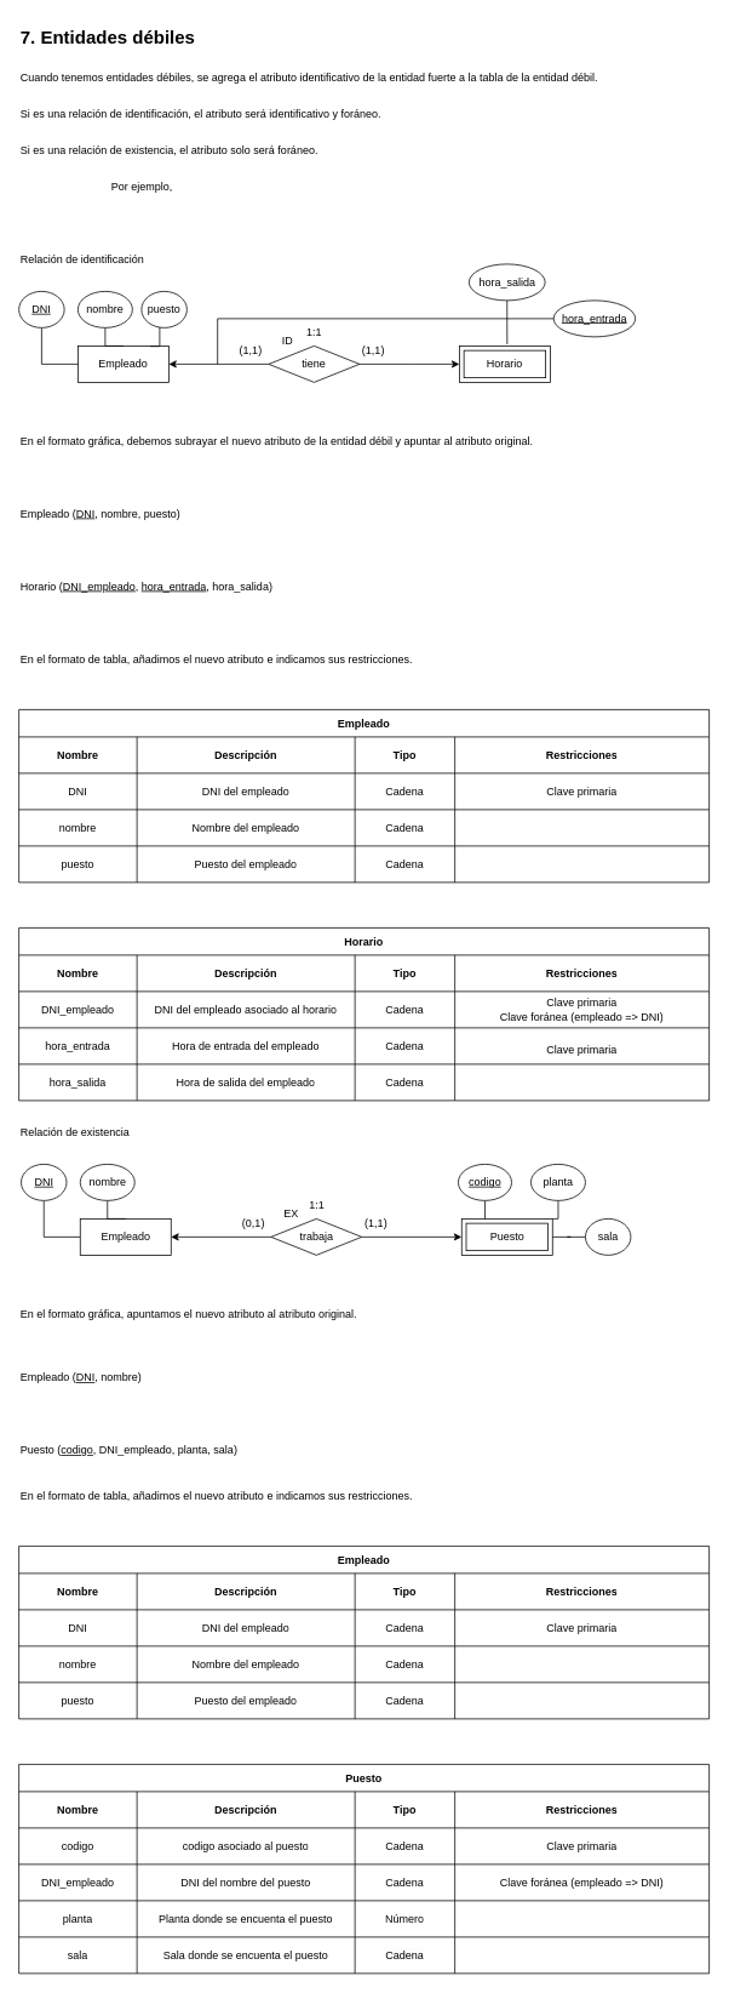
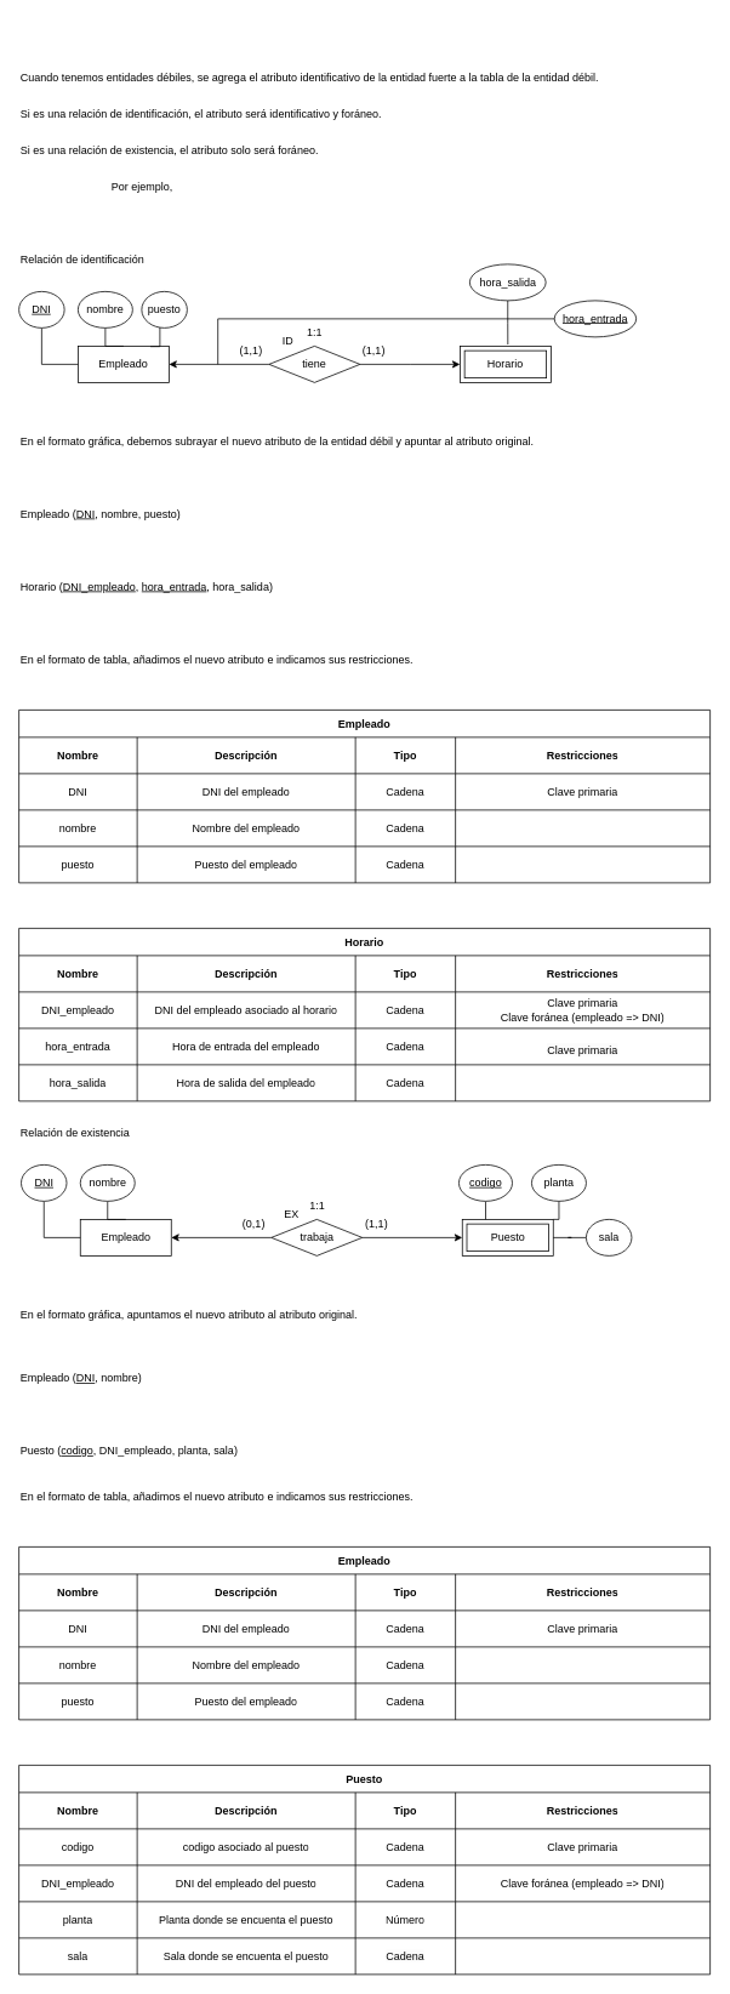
- <mxCell id="2" value="7. Entidades débiles" style="text;html=1;align=left;verticalAlign=middle;resizable=0;points=[];autosize=1;strokeColor=none;fillColor=none;strokeWidth=0;fontSize=20;fontStyle=1" parent="1" vertex="1"><mxGeometry x="20" y="20" width="200" height="40" as="geometry" /></mxCell>
- <mxCell id="133" value="DNI del nombre del puesto" style="shape=partialRectangle;html=1;whiteSpace=wrap;connectable=0;strokeColor=inherit;overflow=hidden;fillColor=none;top=0;left=0;bottom=0;right=0;pointerEvents=1;" parent="131" vertex="1"><mxGeometry x="130" width="240" height="40" as="geometry"><mxRectangle width="240" height="40" as="alternateBounds" /></mxGeometry></mxCell>
+ <mxCell id="133" value="DNI del empleado del puesto" style="shape=partialRectangle;html=1;whiteSpace=wrap;connectable=0;strokeColor=inherit;overflow=hidden;fillColor=none;top=0;left=0;bottom=0;right=0;pointerEvents=1;" parent="131" vertex="1"><mxGeometry x="130" width="240" height="40" as="geometry"><mxRectangle width="240" height="40" as="alternateBounds" /></mxGeometry></mxCell>
